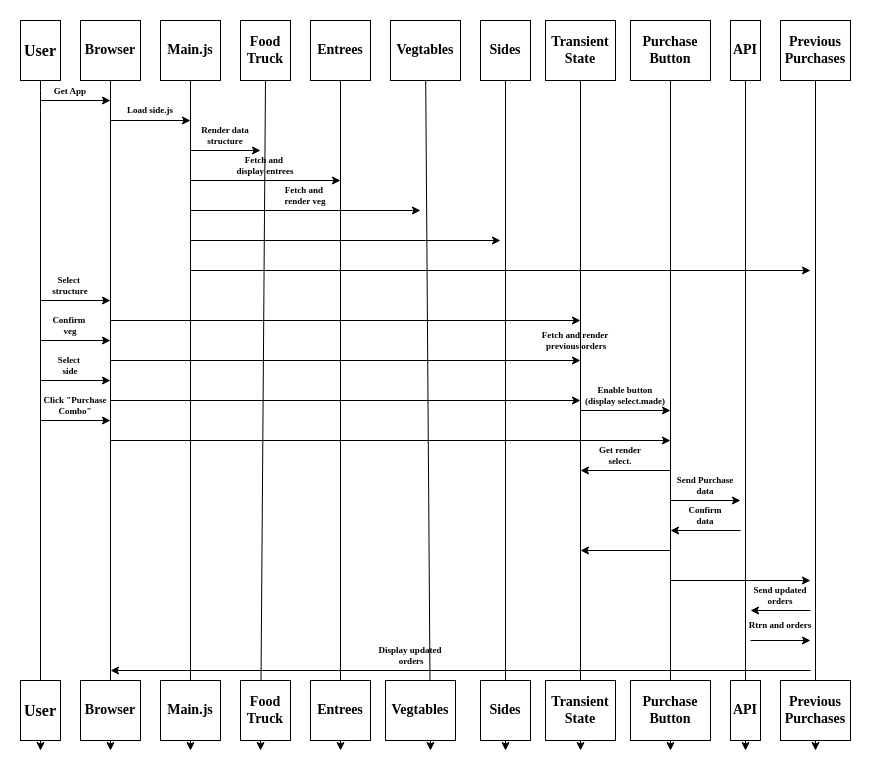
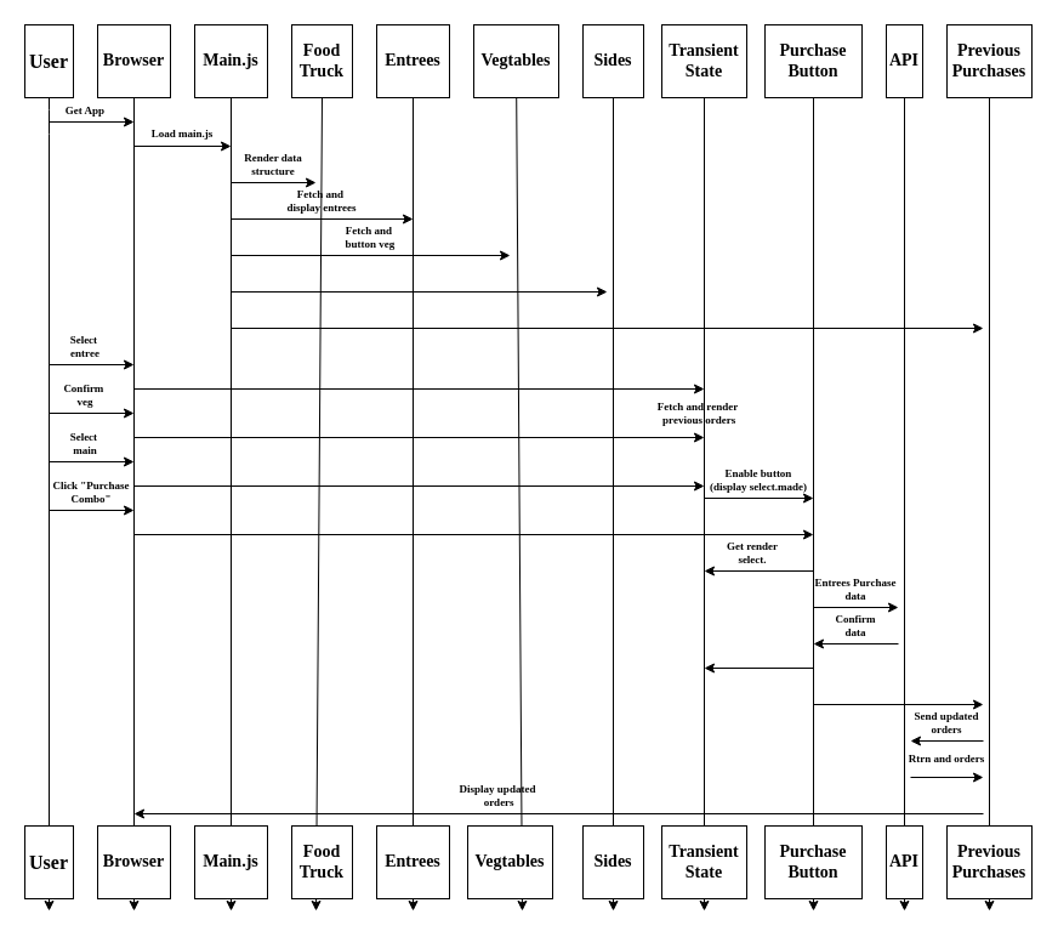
- <mxCell id="29" value="&lt;b&gt;Load side.js&lt;/b&gt;" style="text;strokeColor=none;align=center;fillColor=none;html=1;verticalAlign=middle;whiteSpace=wrap;rounded=0;fontFamily=Comic Sans MS;fontSize=9;" vertex="1" parent="1"><mxGeometry x="120" y="100" width="60" height="20" as="geometry" /></mxCell>
+ <mxCell id="29" value="&lt;b&gt;Load main.js&lt;/b&gt;" style="text;strokeColor=none;align=center;fillColor=none;html=1;verticalAlign=middle;whiteSpace=wrap;rounded=0;fontFamily=Comic Sans MS;fontSize=9;" vertex="1" parent="1"><mxGeometry x="120" y="100" width="60" height="20" as="geometry" /></mxCell>
- <mxCell id="35" value="&lt;b&gt;Fetch and&amp;nbsp;&lt;br&gt;render veg&lt;br&gt;&lt;/b&gt;" style="text;strokeColor=none;align=center;fillColor=none;html=1;verticalAlign=middle;whiteSpace=wrap;rounded=0;fontFamily=Comic Sans MS;fontSize=9;" vertex="1" parent="1"><mxGeometry x="270" y="180" width="70" height="30" as="geometry" /></mxCell>
+ <mxCell id="35" value="&lt;b&gt;Fetch and&amp;nbsp;&lt;br&gt;button veg&lt;br&gt;&lt;/b&gt;" style="text;strokeColor=none;align=center;fillColor=none;html=1;verticalAlign=middle;whiteSpace=wrap;rounded=0;fontFamily=Comic Sans MS;fontSize=9;" vertex="1" parent="1"><mxGeometry x="270" y="180" width="70" height="30" as="geometry" /></mxCell>
- <mxCell id="40" value="&lt;b&gt;Select&amp;nbsp;&lt;br&gt;structure&lt;br&gt;&lt;/b&gt;" style="text;strokeColor=none;align=center;fillColor=none;html=1;verticalAlign=middle;whiteSpace=wrap;rounded=0;fontFamily=Comic Sans MS;fontSize=9;" vertex="1" parent="1"><mxGeometry x="40" y="270" width="60" height="30" as="geometry" /></mxCell>
+ <mxCell id="40" value="&lt;b&gt;Select&amp;nbsp;&lt;br&gt;entree&lt;br&gt;&lt;/b&gt;" style="text;strokeColor=none;align=center;fillColor=none;html=1;verticalAlign=middle;whiteSpace=wrap;rounded=0;fontFamily=Comic Sans MS;fontSize=9;" vertex="1" parent="1"><mxGeometry x="40" y="270" width="60" height="30" as="geometry" /></mxCell>
- <mxCell id="46" value="&lt;b&gt;Select&amp;nbsp;&lt;br&gt;side&lt;br&gt;&lt;/b&gt;" style="text;strokeColor=none;align=center;fillColor=none;html=1;verticalAlign=middle;whiteSpace=wrap;rounded=0;fontFamily=Comic Sans MS;fontSize=9;" vertex="1" parent="1"><mxGeometry x="40" y="350" width="60" height="30" as="geometry" /></mxCell>
+ <mxCell id="46" value="&lt;b&gt;Select&amp;nbsp;&lt;br&gt;main&lt;br&gt;&lt;/b&gt;" style="text;strokeColor=none;align=center;fillColor=none;html=1;verticalAlign=middle;whiteSpace=wrap;rounded=0;fontFamily=Comic Sans MS;fontSize=9;" vertex="1" parent="1"><mxGeometry x="40" y="350" width="60" height="30" as="geometry" /></mxCell>
- <mxCell id="56" value="&lt;b&gt;Send Purchase data&lt;/b&gt;" style="text;strokeColor=none;align=center;fillColor=none;html=1;verticalAlign=middle;whiteSpace=wrap;rounded=0;fontFamily=Comic Sans MS;fontSize=9;" vertex="1" parent="1"><mxGeometry x="670" y="470" width="70" height="30" as="geometry" /></mxCell>
+ <mxCell id="56" value="&lt;b&gt;Entrees Purchase data&lt;/b&gt;" style="text;strokeColor=none;align=center;fillColor=none;html=1;verticalAlign=middle;whiteSpace=wrap;rounded=0;fontFamily=Comic Sans MS;fontSize=9;" vertex="1" parent="1"><mxGeometry x="670" y="470" width="70" height="30" as="geometry" /></mxCell>
